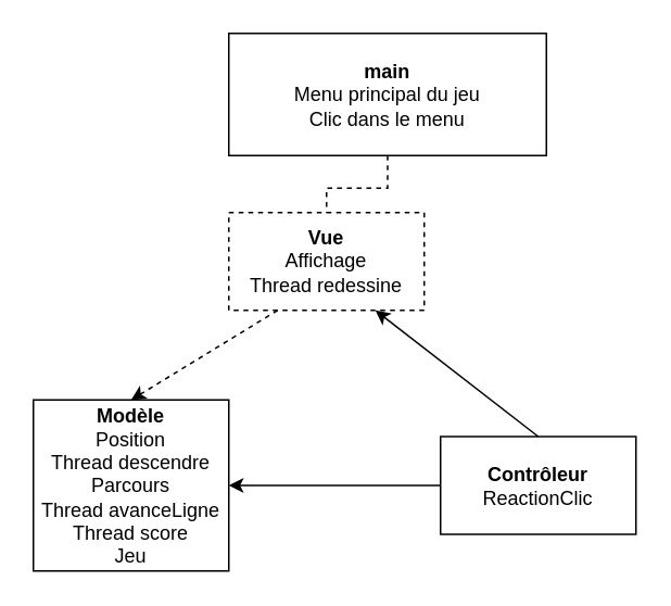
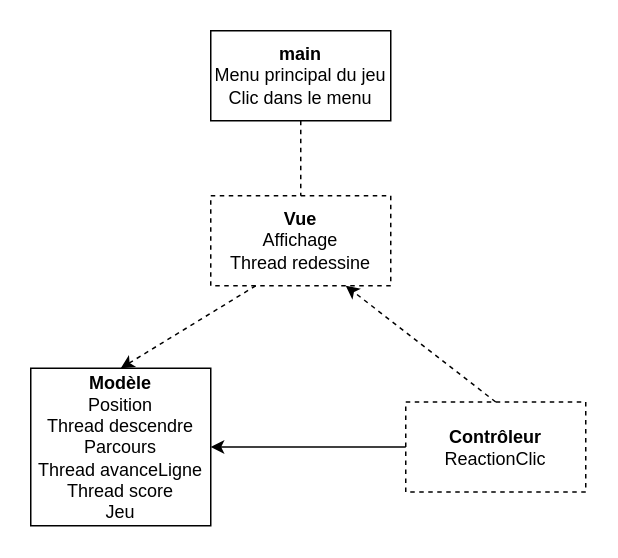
- <mxCell id="9" value="&lt;b&gt;main&lt;/b&gt;&lt;br&gt;&lt;span style=&quot;white-space: pre;&quot;&gt;Menu principal du jeu&lt;br/&gt;&lt;/span&gt;Clic dans le menu" style="rounded=0;whiteSpace=wrap;html=1;" vertex="1" parent="1"><mxGeometry x="140" y="20" width="195" height="75" as="geometry" /></mxCell>
+ <mxCell id="9" value="&lt;b&gt;main&lt;/b&gt;&lt;br&gt;&lt;span style=&quot;white-space: pre;&quot;&gt;Menu principal du jeu&lt;br/&gt;&lt;/span&gt;Clic dans le menu" style="rounded=0;whiteSpace=wrap;html=1;" vertex="1" parent="1"><mxGeometry x="140" y="20" width="120" height="60" as="geometry" /></mxCell>
- <mxCell id="5" value="" style="endArrow=classic;html=1;rounded=0;entryX=0.75;entryY=1;entryDx=0;entryDy=0;exitX=0.5;exitY=0;exitDx=0;exitDy=0;" parent="1" source="3" target="2" edge="1"><mxGeometry width="50" height="50" relative="1" as="geometry"><mxPoint x="320" y="260" as="sourcePoint" /><mxPoint x="370" y="210" as="targetPoint" /></mxGeometry></mxCell>
+ <mxCell id="5" value="" style="endArrow=classic;html=1;rounded=0;entryX=0.75;entryY=1;entryDx=0;entryDy=0;exitX=0.5;exitY=0;exitDx=0;exitDy=0;dashed=1;" parent="1" source="3" target="2" edge="1"><mxGeometry width="50" height="50" relative="1" as="geometry"><mxPoint x="320" y="260" as="sourcePoint" /><mxPoint x="370" y="210" as="targetPoint" /></mxGeometry></mxCell>
- <mxCell id="3" value="&lt;b&gt;Contrôleur&lt;/b&gt;&lt;br&gt;ReactionClic" style="rounded=0;whiteSpace=wrap;html=1;" parent="1" vertex="1"><mxGeometry x="270" y="267.5" width="120" height="60" as="geometry" /></mxCell>
+ <mxCell id="3" value="&lt;b&gt;Contrôleur&lt;/b&gt;&lt;br&gt;ReactionClic" style="rounded=0;whiteSpace=wrap;html=1;dashed=1;" parent="1" vertex="1"><mxGeometry x="270" y="267.5" width="120" height="60" as="geometry" /></mxCell>
